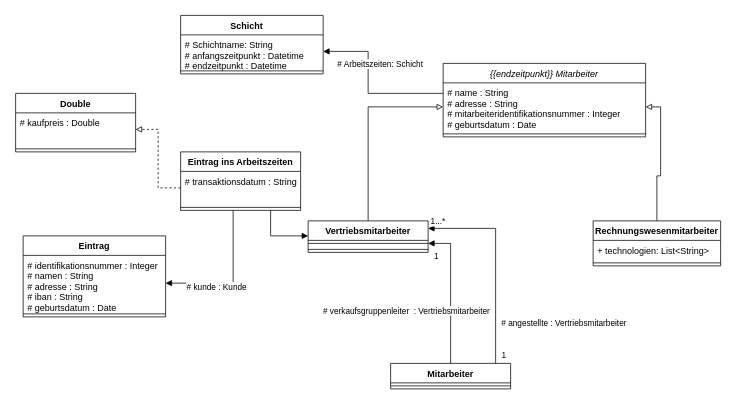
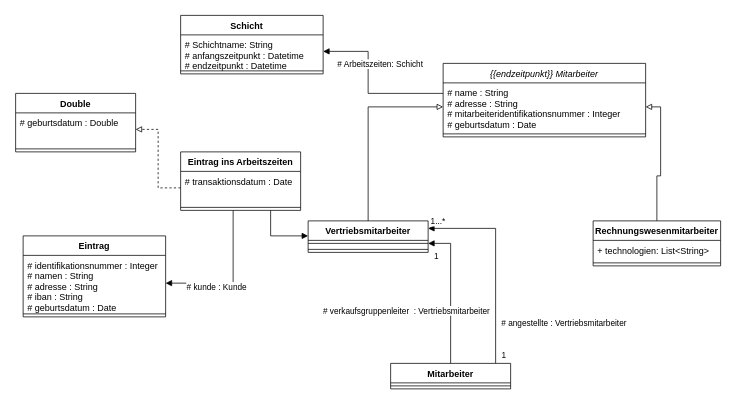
- <mxCell id="37" value="# kaufpreis : Double" style="text;strokeColor=none;fillColor=none;align=left;verticalAlign=top;spacingLeft=4;spacingRight=4;overflow=hidden;rotatable=0;points=[[0,0.5],[1,0.5]];portConstraint=eastwest;fontColor=#000000;" vertex="1" parent="36"><mxGeometry y="26" width="160" height="44" as="geometry" /></mxCell>
+ <mxCell id="37" value="# geburtsdatum : Double" style="text;strokeColor=none;fillColor=none;align=left;verticalAlign=top;spacingLeft=4;spacingRight=4;overflow=hidden;rotatable=0;points=[[0,0.5],[1,0.5]];portConstraint=eastwest;fontColor=#000000;" vertex="1" parent="36"><mxGeometry y="26" width="160" height="44" as="geometry" /></mxCell>
- <mxCell id="34" value="# transaktionsdatum : String" style="text;strokeColor=none;fillColor=none;align=left;verticalAlign=top;spacingLeft=4;spacingRight=4;overflow=hidden;rotatable=0;points=[[0,0.5],[1,0.5]];portConstraint=eastwest;fontColor=#000000;" parent="33" vertex="1"><mxGeometry y="26" width="160" height="44" as="geometry" /></mxCell>
+ <mxCell id="34" value="# transaktionsdatum : Date" style="text;strokeColor=none;fillColor=none;align=left;verticalAlign=top;spacingLeft=4;spacingRight=4;overflow=hidden;rotatable=0;points=[[0,0.5],[1,0.5]];portConstraint=eastwest;fontColor=#000000;" parent="33" vertex="1"><mxGeometry y="26" width="160" height="44" as="geometry" /></mxCell>
